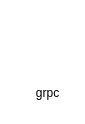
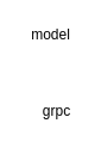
+ <mxCell id="2" value="model" style="text;html=1;align=center;verticalAlign=middle;resizable=0;points=[];autosize=1;strokeColor=none;" vertex="1" parent="1"><mxGeometry x="20" y="20" width="43" height="18" as="geometry" /></mxCell>
